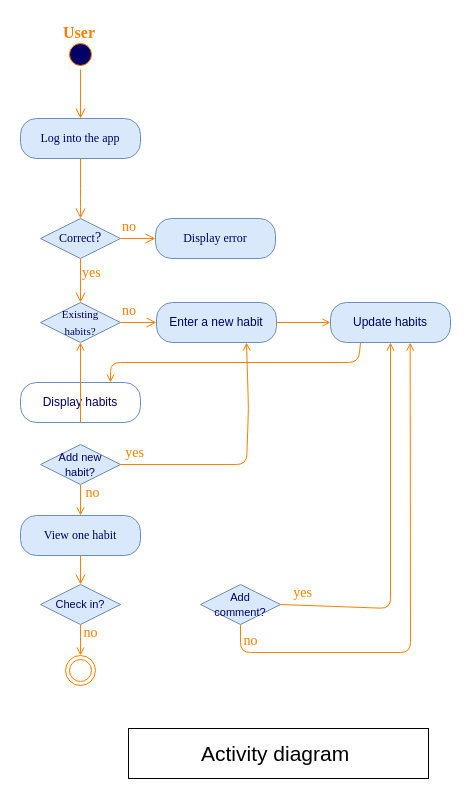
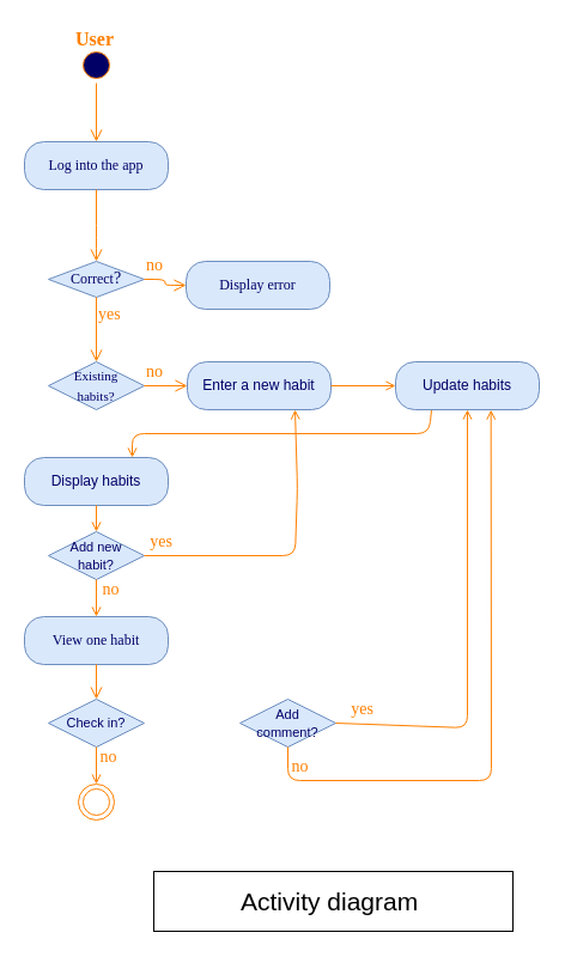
- <mxCell id="6" value="&lt;font style=&quot;font-size: 12px&quot;&gt;Correct&lt;/font&gt;?" style="rhombus;whiteSpace=wrap;html=1;fillColor=#dae8fc;strokeColor=#6c8ebf;fontFamily=Tahoma;fontSize=14;fontColor=#000066;" parent="1" vertex="1"><mxGeometry x="40" y="218" width="80" height="40" as="geometry" /></mxCell>
+ <mxCell id="6" value="&lt;font style=&quot;font-size: 12px&quot;&gt;Correct&lt;/font&gt;?" style="rhombus;whiteSpace=wrap;html=1;fillColor=#dae8fc;strokeColor=#6c8ebf;fontFamily=Tahoma;fontSize=14;fontColor=#000066;" parent="1" vertex="1"><mxGeometry x="40" y="218" width="80" height="30" as="geometry" /></mxCell>
- <mxCell id="15" style="edgeStyle=none;rounded=0;html=1;exitX=0.5;exitY=1;startArrow=none;startFill=0;endArrow=open;endFill=0;jettySize=auto;orthogonalLoop=1;fontFamily=Tahoma;fontSize=14;fontColor=#000066;strokeColor=#FF8000;" parent="1" source="14" target="10" edge="1"><mxGeometry relative="1" as="geometry"><mxPoint x="80" y="452" as="targetPoint" /></mxGeometry></mxCell>
+ <mxCell id="15" style="edgeStyle=none;rounded=0;html=1;exitX=0.5;exitY=1;startArrow=none;startFill=0;endArrow=open;endFill=0;jettySize=auto;orthogonalLoop=1;fontFamily=Tahoma;fontSize=14;fontColor=#000066;strokeColor=#FF8000;" parent="1" source="14" target="16" edge="1"><mxGeometry relative="1" as="geometry"><mxPoint x="80" y="452" as="targetPoint" /></mxGeometry></mxCell>
- <mxCell id="14" value="Display habits" style="rounded=1;whiteSpace=wrap;html=1;arcSize=40;fillColor=#ffffff;strokeColor=#6c8ebf;fontColor=#000066;" parent="1" vertex="1"><mxGeometry x="20" y="382" width="120" height="40" as="geometry" /></mxCell>
+ <mxCell id="14" value="Display habits" style="rounded=1;whiteSpace=wrap;html=1;arcSize=40;fillColor=#dae8fc;strokeColor=#6c8ebf;fontColor=#000066;" parent="1" vertex="1"><mxGeometry x="20" y="382" width="120" height="40" as="geometry" /></mxCell>
